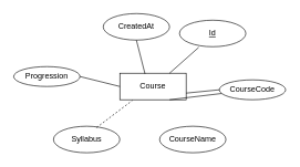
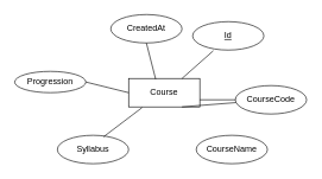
- <mxCell id="4" value="CourseCode" style="ellipse;whiteSpace=wrap;html=1;align=center;" vertex="1" parent="1"><mxGeometry x="330" y="120" width="100" height="30" as="geometry" /></mxCell>
+ <mxCell id="4" value="CourseCode" style="ellipse;whiteSpace=wrap;html=1;align=center;" vertex="1" parent="1"><mxGeometry x="330" y="120" width="100" height="40" as="geometry" /></mxCell>
- <mxCell id="12" value="" style="endArrow=none;html=1;rounded=0;exitX=0.65;exitY=0.05;exitDx=0;exitDy=0;exitPerimeter=0;entryX=0.19;entryY=1.025;entryDx=0;entryDy=0;entryPerimeter=0;dashed=1;" edge="1" parent="1" source="6" target="2"><mxGeometry relative="1" as="geometry"><mxPoint x="150" y="130" as="sourcePoint" /><mxPoint x="310" y="130" as="targetPoint" /></mxGeometry></mxCell>
+ <mxCell id="12" value="" style="endArrow=none;html=1;rounded=0;exitX=0.65;exitY=0.05;exitDx=0;exitDy=0;exitPerimeter=0;entryX=0.19;entryY=1.025;entryDx=0;entryDy=0;entryPerimeter=0;" edge="1" parent="1" source="6" target="2"><mxGeometry relative="1" as="geometry"><mxPoint x="150" y="130" as="sourcePoint" /><mxPoint x="310" y="130" as="targetPoint" /></mxGeometry></mxCell>
- <mxCell id="5" value="CourseName" style="ellipse;whiteSpace=wrap;html=1;align=center;" vertex="1" parent="1"><mxGeometry x="240" y="190" width="100" height="40" as="geometry" /></mxCell>
+ <mxCell id="5" value="CourseName" style="ellipse;whiteSpace=wrap;html=1;align=center;" vertex="1" parent="1"><mxGeometry x="275" y="190" width="100" height="40" as="geometry" /></mxCell>
